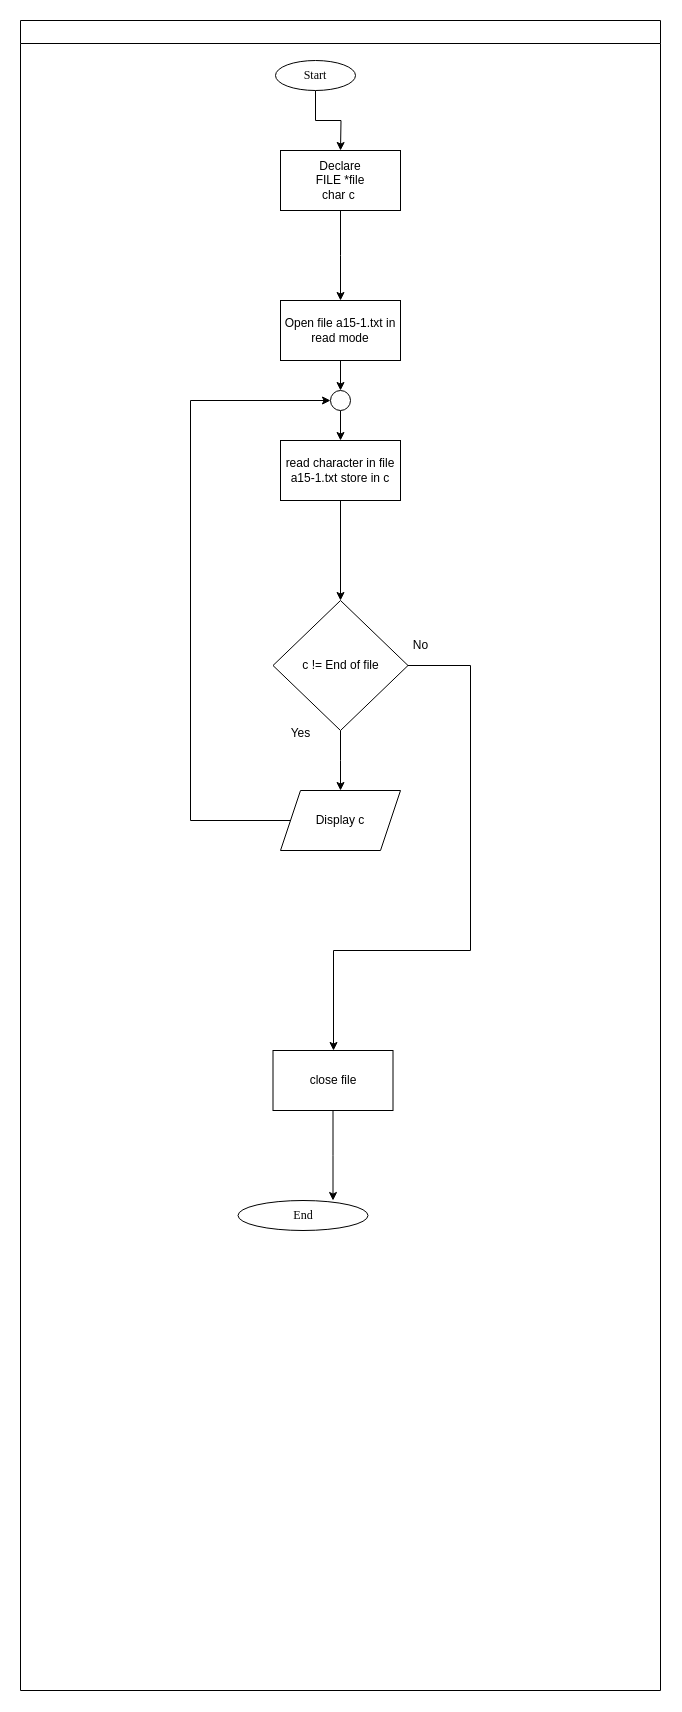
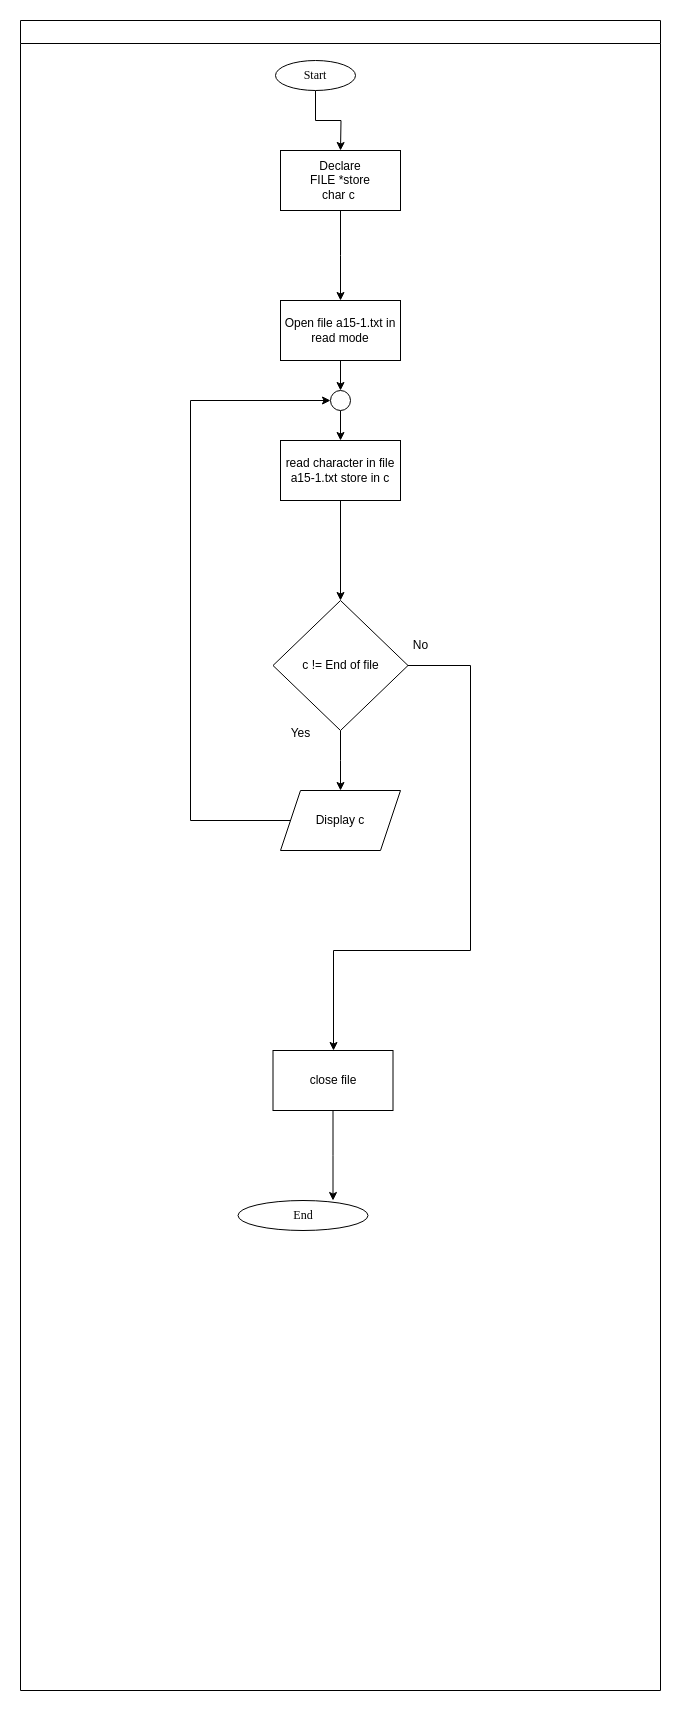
- <mxCell id="6" value="Declare&lt;br&gt;FILE *file&lt;div&gt;char c&amp;nbsp;&lt;/div&gt;" style="rounded=0;whiteSpace=wrap;html=1;" vertex="1" parent="2"><mxGeometry x="260" y="130" width="120" height="60" as="geometry" /></mxCell>
+ <mxCell id="6" value="Declare&lt;br&gt;FILE *store&lt;div&gt;char c&amp;nbsp;&lt;/div&gt;" style="rounded=0;whiteSpace=wrap;html=1;" vertex="1" parent="2"><mxGeometry x="260" y="130" width="120" height="60" as="geometry" /></mxCell>
